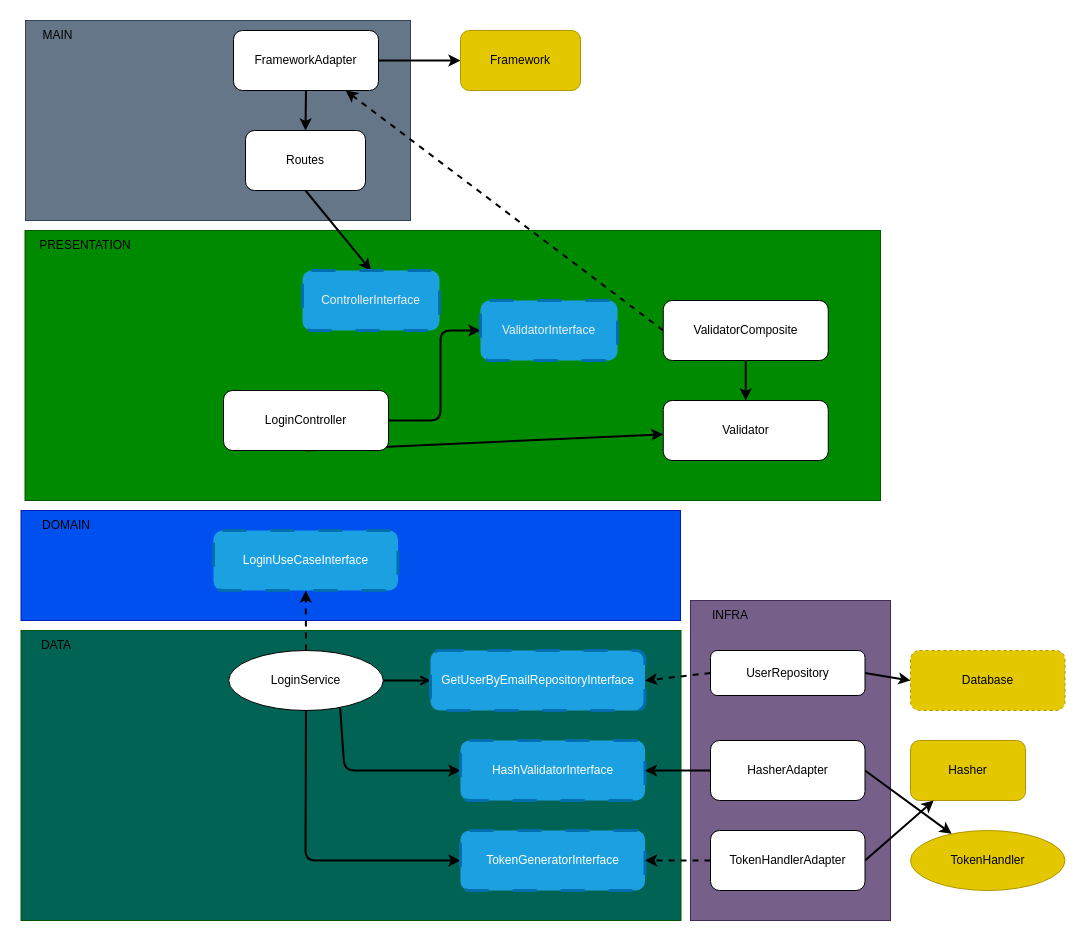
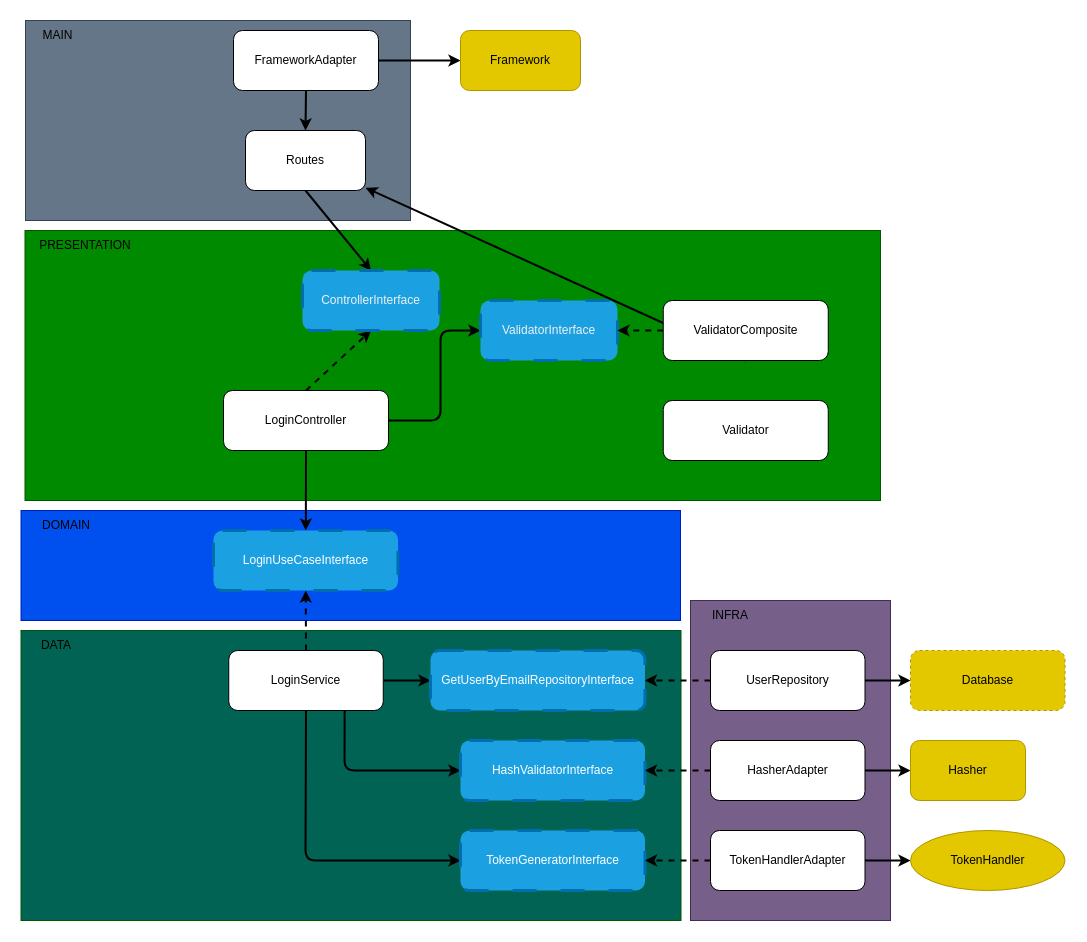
- <mxCell id="44" style="edgeStyle=none;html=1;exitX=0;exitY=0.5;exitDx=0;exitDy=0;strokeWidth=2;dashed=1;" parent="1" source="46" target="9" edge="1"><mxGeometry relative="1" as="geometry" /></mxCell>
+ <mxCell id="44" style="edgeStyle=none;html=1;exitX=0;exitY=0.5;exitDx=0;exitDy=0;entryX=1;entryY=0.5;entryDx=0;entryDy=0;strokeWidth=2;dashed=1;" parent="1" source="46" target="43" edge="1"><mxGeometry relative="1" as="geometry" /></mxCell>
+ <mxCell id="13" style="edgeStyle=none;html=1;exitX=0.5;exitY=0;exitDx=0;exitDy=0;entryX=0.5;entryY=1;entryDx=0;entryDy=0;dashed=1;strokeWidth=2;" parent="1" source="15" target="31" edge="1"><mxGeometry relative="1" as="geometry" /></mxCell>
- <mxCell id="45" style="edgeStyle=none;html=1;exitX=0.5;exitY=1;exitDx=0;exitDy=0;entryX=0.5;entryY=0;entryDx=0;entryDy=0;strokeWidth=2;" edge="1" parent="1" source="46" target="47"><mxGeometry relative="1" as="geometry" /></mxCell>
+ <mxCell id="45" style="edgeStyle=none;html=1;exitX=0.5;exitY=1;exitDx=0;exitDy=0;strokeWidth=2;" edge="1" parent="1" source="46" target="11"><mxGeometry relative="1" as="geometry" /></mxCell>
- <mxCell id="12" style="edgeStyle=none;html=1;exitX=0.5;exitY=1;exitDx=0;exitDy=0;strokeWidth=2;" parent="1" source="15" target="47" edge="1"><mxGeometry relative="1" as="geometry" /></mxCell>
+ <mxCell id="12" style="edgeStyle=none;html=1;exitX=0.5;exitY=1;exitDx=0;exitDy=0;strokeWidth=2;" parent="1" source="15" target="30" edge="1"><mxGeometry relative="1" as="geometry" /></mxCell>
- <mxCell id="23" value="UserRepository" style="rounded=1;whiteSpace=wrap;html=1;" parent="1" vertex="1"><mxGeometry x="710" y="650" width="154.5" height="45" as="geometry" /></mxCell>
+ <mxCell id="23" value="UserRepository" style="rounded=1;whiteSpace=wrap;html=1;" parent="1" vertex="1"><mxGeometry x="710" y="650" width="154.5" height="60" as="geometry" /></mxCell>
- <mxCell id="20" value="LoginService" style="ellipse;whiteSpace=wrap;html=1;" parent="1" vertex="1"><mxGeometry x="228.25" y="650" width="154.5" height="60" as="geometry" /></mxCell>
+ <mxCell id="20" value="LoginService" style="rounded=1;whiteSpace=wrap;html=1;" parent="1" vertex="1"><mxGeometry x="228.25" y="650" width="154.5" height="60" as="geometry" /></mxCell>
- <mxCell id="16" style="edgeStyle=none;html=1;exitX=1;exitY=0.5;exitDx=0;exitDy=0;entryX=0;entryY=0.5;entryDx=0;entryDy=0;strokeWidth=2;endArrow=open;" parent="1" source="20" target="29" edge="1"><mxGeometry relative="1" as="geometry" /></mxCell>
+ <mxCell id="16" style="edgeStyle=none;html=1;exitX=1;exitY=0.5;exitDx=0;exitDy=0;entryX=0;entryY=0.5;entryDx=0;entryDy=0;strokeWidth=2;" parent="1" source="20" target="29" edge="1"><mxGeometry relative="1" as="geometry" /></mxCell>
- <mxCell id="34" style="edgeStyle=none;html=1;exitX=0;exitY=0.5;exitDx=0;exitDy=0;entryX=1;entryY=0.5;entryDx=0;entryDy=0;strokeWidth=2;dashed=0;" parent="1" source="36" target="33" edge="1"><mxGeometry relative="1" as="geometry" /></mxCell>
+ <mxCell id="34" style="edgeStyle=none;html=1;exitX=0;exitY=0.5;exitDx=0;exitDy=0;entryX=1;entryY=0.5;entryDx=0;entryDy=0;strokeWidth=2;dashed=1;" parent="1" source="36" target="33" edge="1"><mxGeometry relative="1" as="geometry" /></mxCell>
- <mxCell id="35" style="edgeStyle=none;html=1;exitX=1;exitY=0.5;exitDx=0;exitDy=0;strokeWidth=2;" parent="1" source="36" target="42" edge="1"><mxGeometry relative="1" as="geometry" /></mxCell>
+ <mxCell id="35" style="edgeStyle=none;html=1;exitX=1;exitY=0.5;exitDx=0;exitDy=0;entryX=0;entryY=0.5;entryDx=0;entryDy=0;strokeWidth=2;" parent="1" source="36" target="37" edge="1"><mxGeometry relative="1" as="geometry" /></mxCell>
- <mxCell id="39" style="edgeStyle=none;html=1;exitX=1;exitY=0.5;exitDx=0;exitDy=0;strokeWidth=2;" parent="1" source="41" target="37" edge="1"><mxGeometry relative="1" as="geometry" /></mxCell>
+ <mxCell id="39" style="edgeStyle=none;html=1;exitX=1;exitY=0.5;exitDx=0;exitDy=0;entryX=0;entryY=0.5;entryDx=0;entryDy=0;strokeWidth=2;" parent="1" source="41" target="42" edge="1"><mxGeometry relative="1" as="geometry" /></mxCell>
